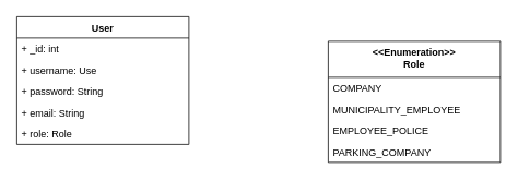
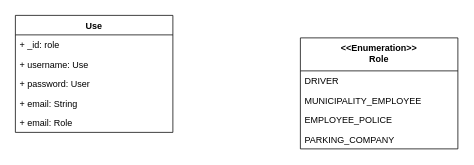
- <mxCell id="2" value="User" style="swimlane;fontStyle=1;align=center;verticalAlign=top;childLayout=stackLayout;horizontal=1;startSize=26;horizontalStack=0;resizeParent=1;resizeParentMax=0;resizeLast=0;collapsible=1;marginBottom=0;" parent="1" vertex="1"><mxGeometry x="20" y="20" width="210" height="156" as="geometry" /></mxCell>
+ <mxCell id="2" value="Use" style="swimlane;fontStyle=1;align=center;verticalAlign=top;childLayout=stackLayout;horizontal=1;startSize=26;horizontalStack=0;resizeParent=1;resizeParentMax=0;resizeLast=0;collapsible=1;marginBottom=0;" parent="1" vertex="1"><mxGeometry x="20" y="20" width="210" height="156" as="geometry" /></mxCell>
- <mxCell id="3" value="+ _id: int" style="text;strokeColor=none;fillColor=none;align=left;verticalAlign=top;spacingLeft=4;spacingRight=4;overflow=hidden;rotatable=0;points=[[0,0.5],[1,0.5]];portConstraint=eastwest;" parent="2" vertex="1"><mxGeometry y="26" width="210" height="26" as="geometry" /></mxCell>
+ <mxCell id="3" value="+ _id: role" style="text;strokeColor=none;fillColor=none;align=left;verticalAlign=top;spacingLeft=4;spacingRight=4;overflow=hidden;rotatable=0;points=[[0,0.5],[1,0.5]];portConstraint=eastwest;" parent="2" vertex="1"><mxGeometry y="26" width="210" height="26" as="geometry" /></mxCell>
- <mxCell id="9" value="COMPANY" style="text;strokeColor=none;fillColor=none;align=left;verticalAlign=top;spacingLeft=4;spacingRight=4;overflow=hidden;rotatable=0;points=[[0,0.5],[1,0.5]];portConstraint=eastwest;" vertex="1" parent="8"><mxGeometry y="44" width="210" height="26" as="geometry" /></mxCell>
+ <mxCell id="9" value="DRIVER" style="text;strokeColor=none;fillColor=none;align=left;verticalAlign=top;spacingLeft=4;spacingRight=4;overflow=hidden;rotatable=0;points=[[0,0.5],[1,0.5]];portConstraint=eastwest;" vertex="1" parent="8"><mxGeometry y="44" width="210" height="26" as="geometry" /></mxCell>
- <mxCell id="5" value="+ password: String" style="text;strokeColor=none;fillColor=none;align=left;verticalAlign=top;spacingLeft=4;spacingRight=4;overflow=hidden;rotatable=0;points=[[0,0.5],[1,0.5]];portConstraint=eastwest;" vertex="1" parent="2"><mxGeometry y="78" width="210" height="26" as="geometry" /></mxCell>
+ <mxCell id="5" value="+ password: User" style="text;strokeColor=none;fillColor=none;align=left;verticalAlign=top;spacingLeft=4;spacingRight=4;overflow=hidden;rotatable=0;points=[[0,0.5],[1,0.5]];portConstraint=eastwest;" vertex="1" parent="2"><mxGeometry y="78" width="210" height="26" as="geometry" /></mxCell>
- <mxCell id="7" value="+ role: Role" style="text;strokeColor=none;fillColor=none;align=left;verticalAlign=top;spacingLeft=4;spacingRight=4;overflow=hidden;rotatable=0;points=[[0,0.5],[1,0.5]];portConstraint=eastwest;" vertex="1" parent="2"><mxGeometry y="130" width="210" height="26" as="geometry" /></mxCell>
+ <mxCell id="7" value="+ email: Role" style="text;strokeColor=none;fillColor=none;align=left;verticalAlign=top;spacingLeft=4;spacingRight=4;overflow=hidden;rotatable=0;points=[[0,0.5],[1,0.5]];portConstraint=eastwest;" vertex="1" parent="2"><mxGeometry y="130" width="210" height="26" as="geometry" /></mxCell>
